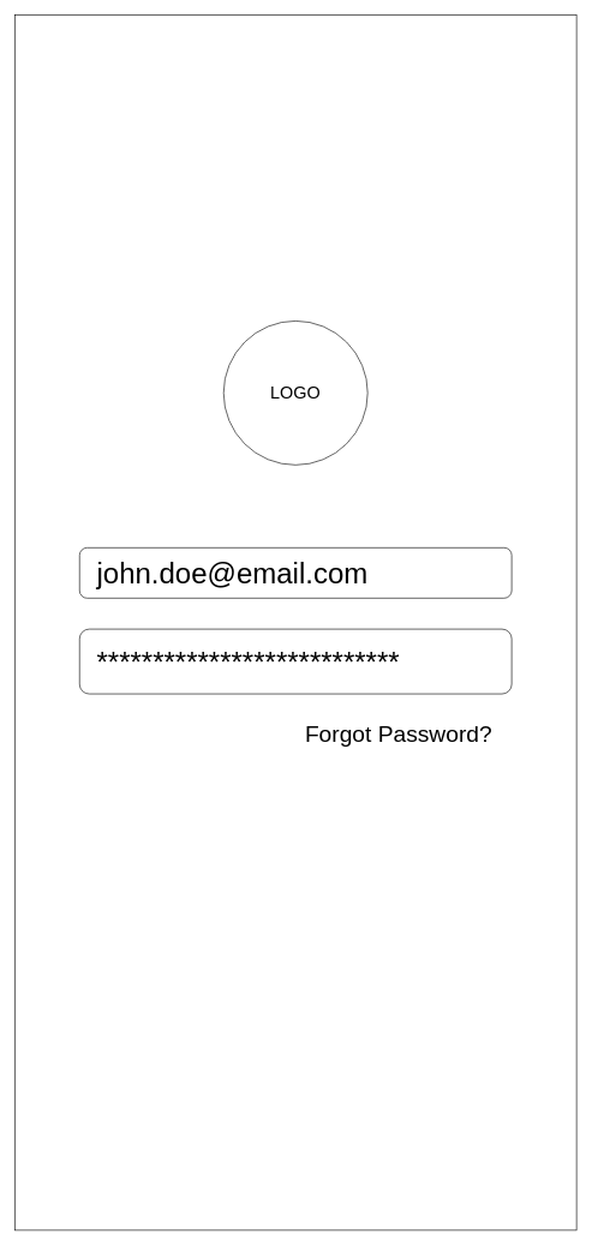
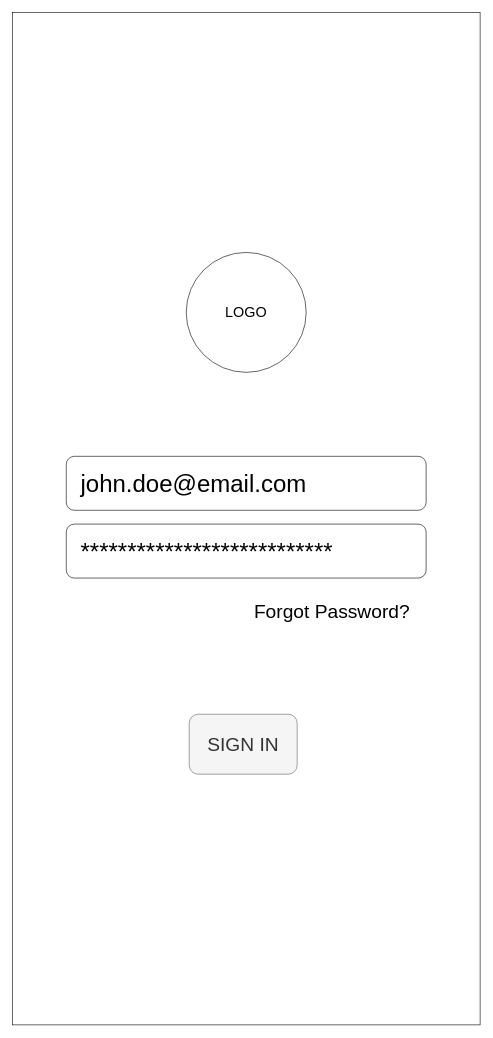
- <mxCell id="5" value="&lt;font style=&quot;font-size: 24px;&quot;&gt;LOGO&lt;/font&gt;" style="ellipse;whiteSpace=wrap;html=1;" vertex="1" parent="1"><mxGeometry x="310" y="445" width="200" height="200" as="geometry" /></mxCell>
+ <mxCell id="5" value="&lt;font style=&quot;font-size: 24px;&quot;&gt;LOGO&lt;/font&gt;" style="ellipse;whiteSpace=wrap;html=1;" vertex="1" parent="1"><mxGeometry x="310" y="420" width="200" height="200" as="geometry" /></mxCell>
- <mxCell id="3" value="&amp;nbsp; john.doe@email.com" style="rounded=1;whiteSpace=wrap;html=1;fontSize=40;align=left;" vertex="1" parent="1"><mxGeometry x="110" y="760" width="600" height="70" as="geometry" /></mxCell>
+ <mxCell id="3" value="&amp;nbsp; john.doe@email.com" style="rounded=1;whiteSpace=wrap;html=1;fontSize=40;align=left;" vertex="1" parent="1"><mxGeometry x="110" y="760" width="600" height="90" as="geometry" /></mxCell>
+ <mxCell id="7" value="SIGN IN" style="rounded=1;whiteSpace=wrap;html=1;fontSize=32;fillColor=#f5f5f5;strokeColor=#666666;fontColor=#333333;" vertex="1" parent="1"><mxGeometry x="315" y="1190" width="180" height="100" as="geometry" /></mxCell>
